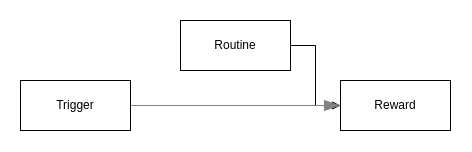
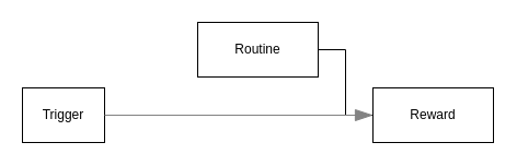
- <mxCell id="2" value="Trigger" style="html=1;whiteSpace=wrap;" vertex="1" parent="1"><mxGeometry x="20" y="80" width="110" height="50" as="geometry" /></mxCell>
+ <mxCell id="2" value="Trigger" style="html=1;whiteSpace=wrap;" vertex="1" parent="1"><mxGeometry x="20" y="80" width="75" height="50" as="geometry" /></mxCell>
- <mxCell id="3" style="edgeStyle=orthogonalEdgeStyle;rounded=0;orthogonalLoop=1;jettySize=auto;html=1;exitX=1;exitY=0.5;exitDx=0;exitDy=0;entryX=0;entryY=0.5;entryDx=0;entryDy=0;" edge="1" parent="1" source="4" target="5"><mxGeometry relative="1" as="geometry" /></mxCell>
+ <mxCell id="3" style="edgeStyle=orthogonalEdgeStyle;rounded=0;orthogonalLoop=1;jettySize=auto;html=1;exitX=1;exitY=0.5;exitDx=0;exitDy=0;entryX=0;entryY=0.5;entryDx=0;entryDy=0;endArrow=none;" edge="1" parent="1" source="4" target="5"><mxGeometry relative="1" as="geometry" /></mxCell>
